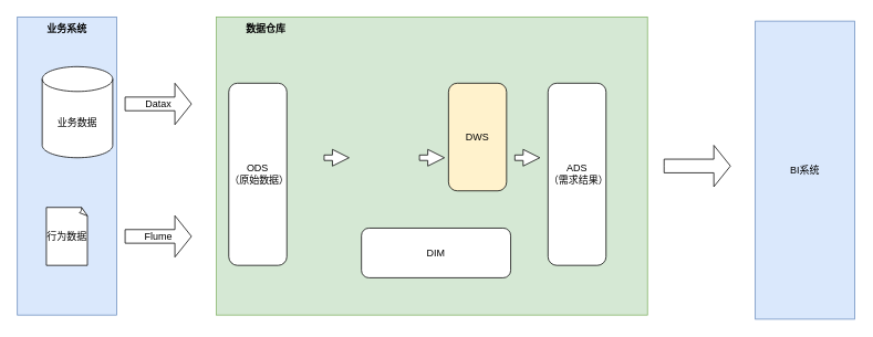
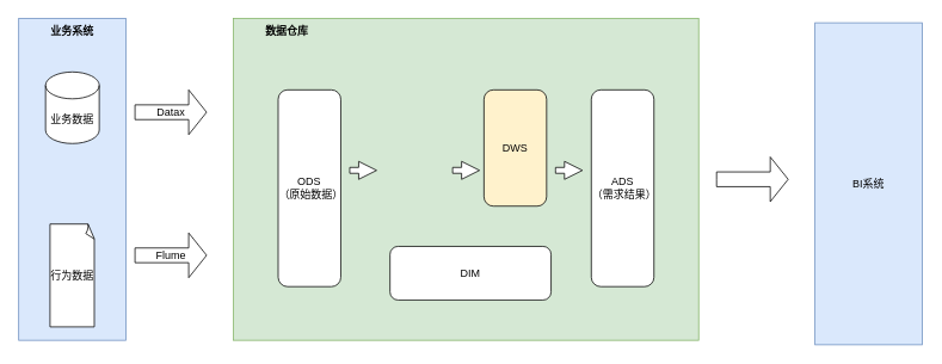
- <mxCell id="4" value="业务数据" style="shape=cylinder3;whiteSpace=wrap;html=1;boundedLbl=1;backgroundOutline=1;size=15;" vertex="1" parent="1"><mxGeometry x="50" y="80" width="85" height="110" as="geometry" /></mxCell>
+ <mxCell id="4" value="业务数据" style="shape=cylinder3;whiteSpace=wrap;html=1;boundedLbl=1;backgroundOutline=1;size=15;" vertex="1" parent="1"><mxGeometry x="50" y="80" width="60" height="80" as="geometry" /></mxCell>
- <mxCell id="7" value="ODS&lt;br&gt;（原始数据）" style="rounded=1;whiteSpace=wrap;html=1;fontColor=#000000;" vertex="1" parent="1"><mxGeometry x="275" y="100" width="70" height="220" as="geometry" /></mxCell>
+ <mxCell id="7" value="ODS&lt;br&gt;（原始数据）" style="rounded=1;whiteSpace=wrap;html=1;fontColor=#000000;" vertex="1" parent="1"><mxGeometry x="310" y="100" width="70" height="220" as="geometry" /></mxCell>
- <mxCell id="5" value="行为数据" style="whiteSpace=wrap;html=1;shape=mxgraph.basic.document" vertex="1" parent="1"><mxGeometry x="55" y="250" width="50" height="70" as="geometry" /></mxCell>
+ <mxCell id="5" value="行为数据" style="whiteSpace=wrap;html=1;shape=mxgraph.basic.document" vertex="1" parent="1"><mxGeometry x="55" y="250" width="50" height="115" as="geometry" /></mxCell>
